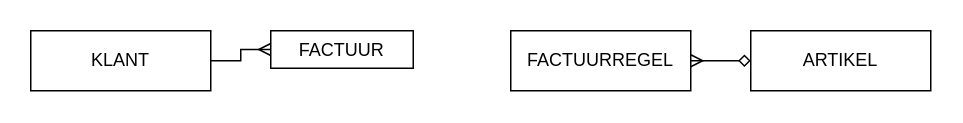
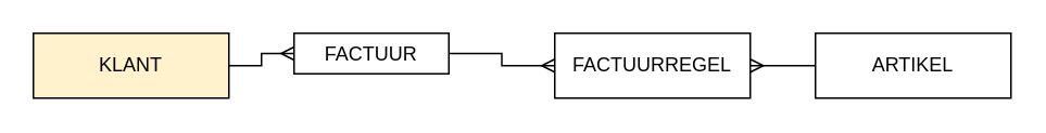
+ <mxCell id="4" value="" style="edgeStyle=orthogonalEdgeStyle;rounded=0;orthogonalLoop=1;jettySize=auto;html=1;endArrow=ERmany;endFill=0;" parent="1" source="5" target="7" edge="1"><mxGeometry relative="1" as="geometry" /></mxCell>
- <mxCell id="3" value="KLANT" style="rounded=0;whiteSpace=wrap;html=1;" parent="1" vertex="1"><mxGeometry x="20" y="20" width="120" height="40" as="geometry" /></mxCell>
+ <mxCell id="3" value="KLANT" style="rounded=0;whiteSpace=wrap;html=1;fillColor=#fff2cc;" parent="1" vertex="1"><mxGeometry x="20" y="20" width="120" height="40" as="geometry" /></mxCell>
- <mxCell id="6" value="" style="edgeStyle=orthogonalEdgeStyle;rounded=0;orthogonalLoop=1;jettySize=auto;html=1;startArrow=ERmany;startFill=0;endArrow=diamond;endFill=0;" parent="1" source="7" target="8" edge="1"><mxGeometry relative="1" as="geometry" /></mxCell>
+ <mxCell id="6" value="" style="edgeStyle=orthogonalEdgeStyle;rounded=0;orthogonalLoop=1;jettySize=auto;html=1;startArrow=ERmany;startFill=0;endArrow=none;endFill=0;" parent="1" source="7" target="8" edge="1"><mxGeometry relative="1" as="geometry" /></mxCell>
